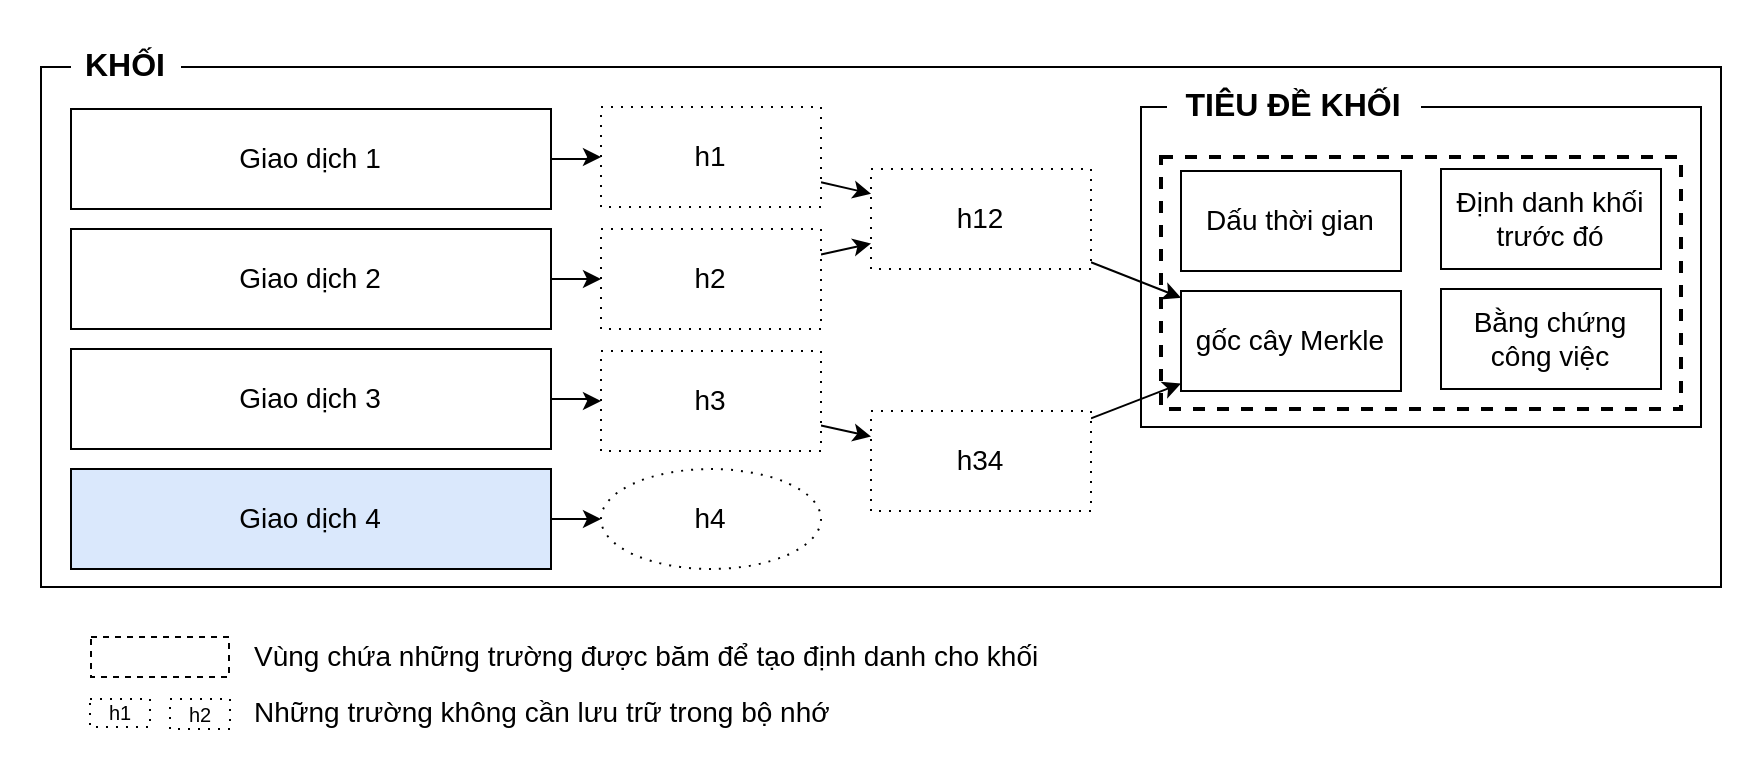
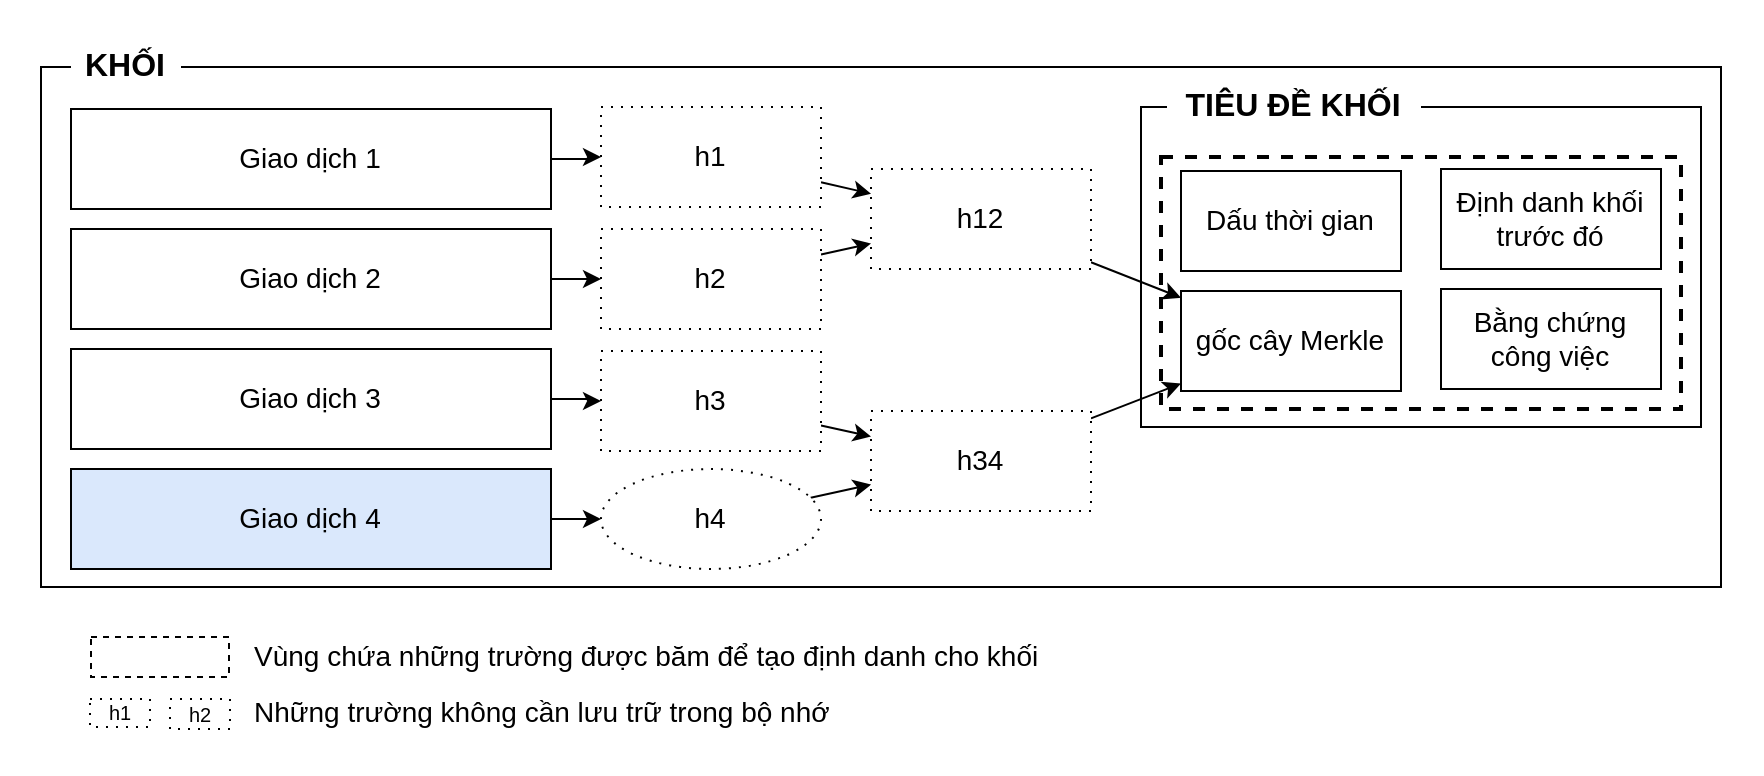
+ <mxCell id="30" style="edgeStyle=none;rounded=0;orthogonalLoop=1;jettySize=auto;html=1;fontSize=16;" parent="1" source="31" target="22" edge="1"><mxGeometry relative="1" as="geometry" /></mxCell>
